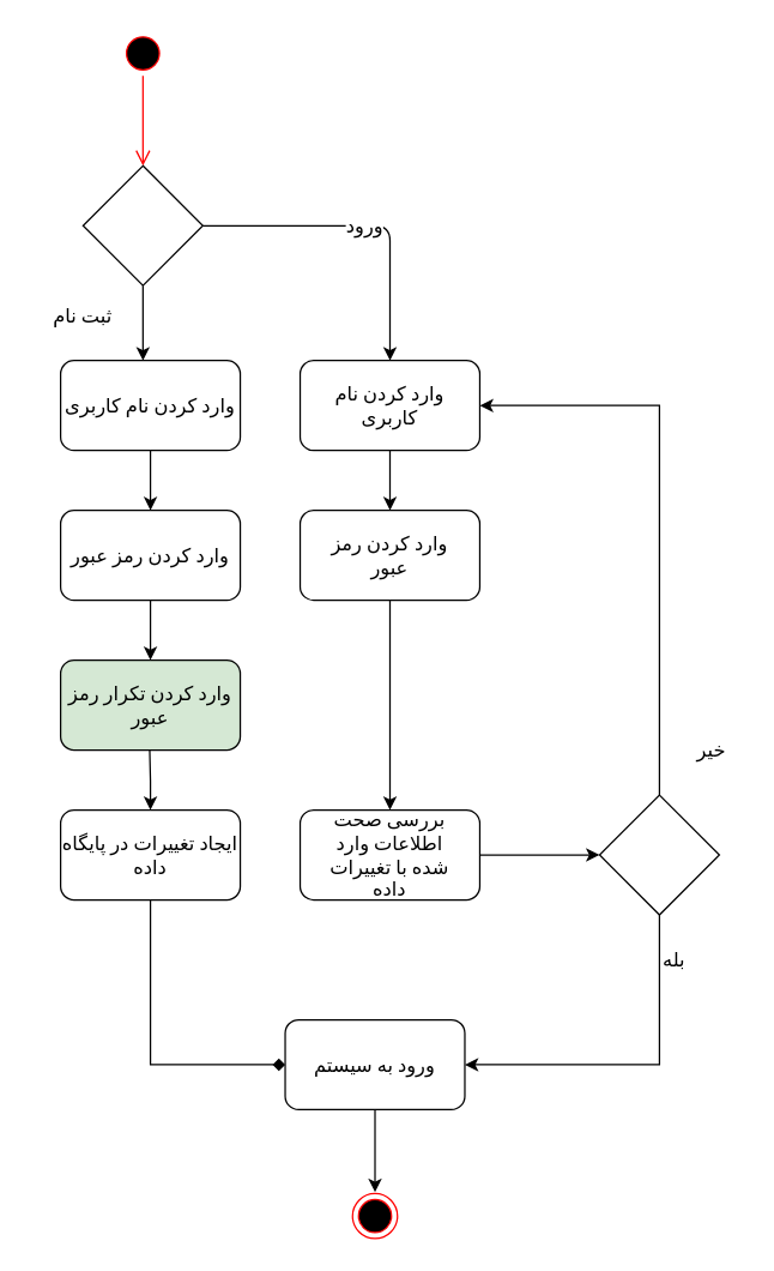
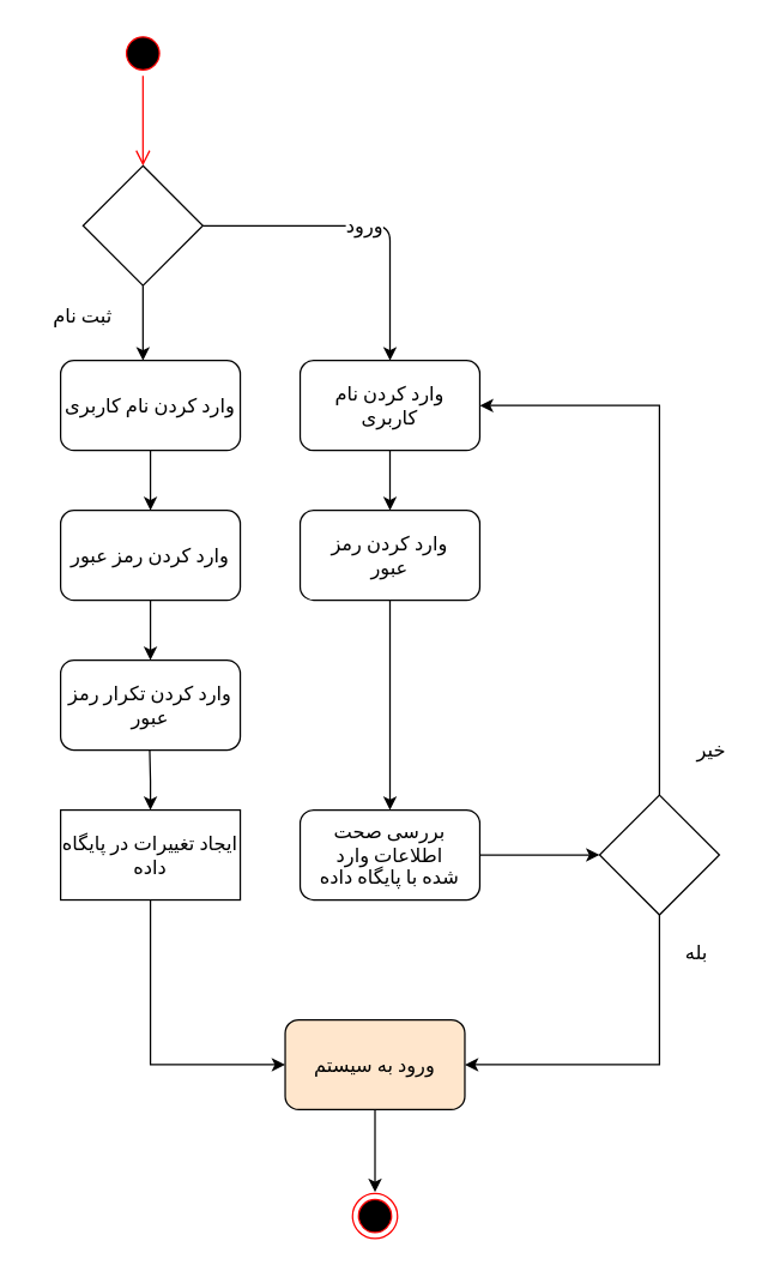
- <mxCell id="31" value="&lt;font style=&quot;font-size: 13px&quot;&gt;وارد کردن تکرار رمز عبور&lt;/font&gt;" style="rounded=1;whiteSpace=wrap;html=1;fontFamily=B Zar;fontSize=13;fillColor=#d5e8d4;" parent="1" vertex="1"><mxGeometry x="40" y="440" width="120" height="60" as="geometry" /></mxCell>
+ <mxCell id="31" value="&lt;font style=&quot;font-size: 13px&quot;&gt;وارد کردن تکرار رمز عبور&lt;/font&gt;" style="rounded=1;whiteSpace=wrap;html=1;fontFamily=B Zar;fontSize=13;" parent="1" vertex="1"><mxGeometry x="40" y="440" width="120" height="60" as="geometry" /></mxCell>
- <mxCell id="30" value="&lt;font style=&quot;font-size: 13px&quot;&gt;ایجاد تغییرات در پایگاه داده&lt;/font&gt;" style="rounded=1;whiteSpace=wrap;html=1;fontFamily=B Zar;fontSize=13;" parent="1" vertex="1"><mxGeometry x="40" y="540" width="120" height="60" as="geometry" /></mxCell>
+ <mxCell id="30" value="&lt;font style=&quot;font-size: 13px&quot;&gt;ایجاد تغییرات در پایگاه داده&lt;/font&gt;" style="whiteSpace=wrap;html=1;fontFamily=B Zar;fontSize=13;rounded=0;" parent="1" vertex="1"><mxGeometry x="40" y="540" width="120" height="60" as="geometry" /></mxCell>
- <mxCell id="20" value="&lt;font style=&quot;font-size: 13px&quot;&gt;بررسی صحت اطلاعات وارد شده با تغییرات داده&lt;/font&gt;" style="text;html=1;strokeColor=none;fillColor=none;align=center;verticalAlign=middle;whiteSpace=wrap;rounded=0;fontFamily=B Zar;fontSize=13;" parent="1" vertex="1"><mxGeometry x="210" y="550" width="100" height="40" as="geometry" /></mxCell>
+ <mxCell id="20" value="&lt;font style=&quot;font-size: 13px&quot;&gt;بررسی صحت اطلاعات وارد شده با پایگاه داده&lt;/font&gt;" style="text;html=1;strokeColor=none;fillColor=none;align=center;verticalAlign=middle;whiteSpace=wrap;rounded=0;fontFamily=B Zar;fontSize=13;" parent="1" vertex="1"><mxGeometry x="210" y="550" width="100" height="40" as="geometry" /></mxCell>
- <mxCell id="28" value="&lt;font style=&quot;font-size: 13px&quot;&gt;بله&lt;/font&gt;" style="text;html=1;strokeColor=none;fillColor=none;align=center;verticalAlign=middle;whiteSpace=wrap;rounded=0;fontFamily=B Zar;fontSize=13;" parent="1" vertex="1"><mxGeometry x="430" y="630" width="40" height="20" as="geometry" /></mxCell>
+ <mxCell id="28" value="&lt;font style=&quot;font-size: 13px&quot;&gt;بله&lt;/font&gt;" style="text;html=1;strokeColor=none;fillColor=none;align=center;verticalAlign=middle;whiteSpace=wrap;rounded=0;fontFamily=B Zar;fontSize=13;" parent="1" vertex="1"><mxGeometry x="445" y="625" width="40" height="20" as="geometry" /></mxCell>
- <mxCell id="21" style="edgeStyle=orthogonalEdgeStyle;rounded=0;orthogonalLoop=1;jettySize=auto;html=1;exitX=0.5;exitY=1;exitDx=0;exitDy=0;entryX=0;entryY=0.5;entryDx=0;entryDy=0;fontFamily=B Zar;fontSize=13;endArrow=diamond;" parent="1" source="30" target="27" edge="1"><mxGeometry relative="1" as="geometry" /></mxCell>
+ <mxCell id="21" style="edgeStyle=orthogonalEdgeStyle;rounded=0;orthogonalLoop=1;jettySize=auto;html=1;exitX=0.5;exitY=1;exitDx=0;exitDy=0;entryX=0;entryY=0.5;entryDx=0;entryDy=0;fontFamily=B Zar;fontSize=13;" parent="1" source="30" target="27" edge="1"><mxGeometry relative="1" as="geometry" /></mxCell>
- <mxCell id="27" value="&lt;font style=&quot;font-size: 13px&quot;&gt;ورود به سیستم&lt;/font&gt;" style="rounded=1;whiteSpace=wrap;html=1;fontFamily=B Zar;fontSize=13;" parent="1" vertex="1"><mxGeometry x="190" y="680" width="120" height="60" as="geometry" /></mxCell>
+ <mxCell id="27" value="&lt;font style=&quot;font-size: 13px&quot;&gt;ورود به سیستم&lt;/font&gt;" style="rounded=1;whiteSpace=wrap;html=1;fontFamily=B Zar;fontSize=13;fillColor=#ffe6cc;" parent="1" vertex="1"><mxGeometry x="190" y="680" width="120" height="60" as="geometry" /></mxCell>
